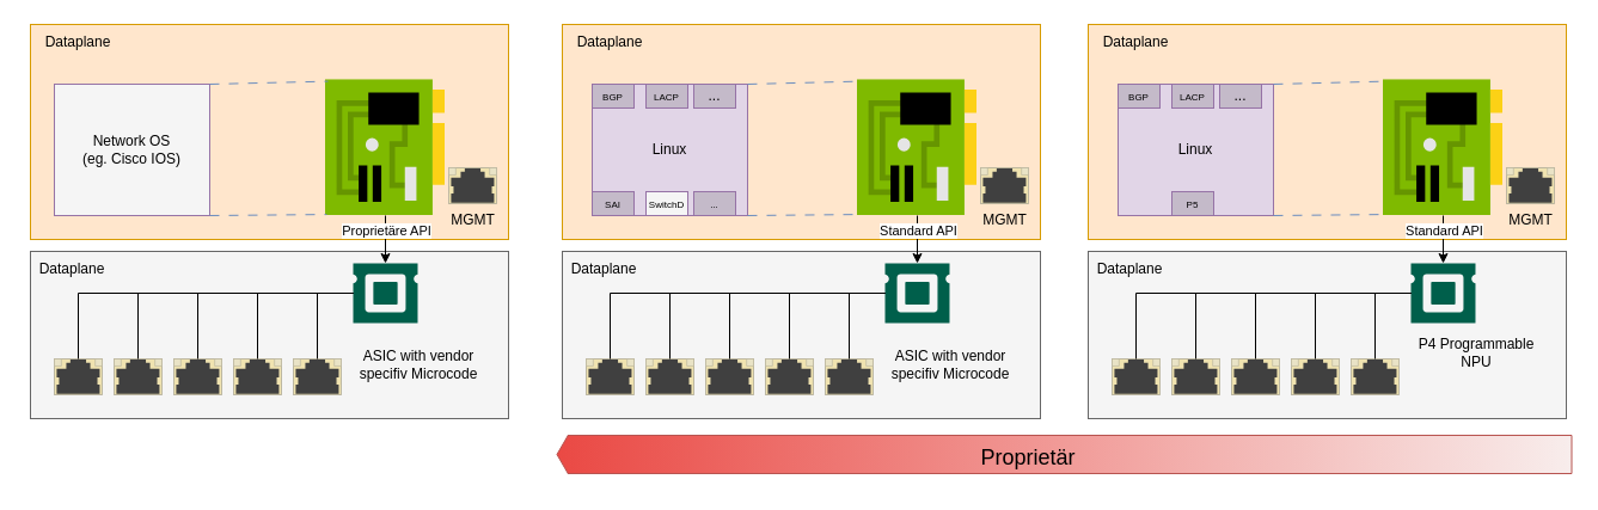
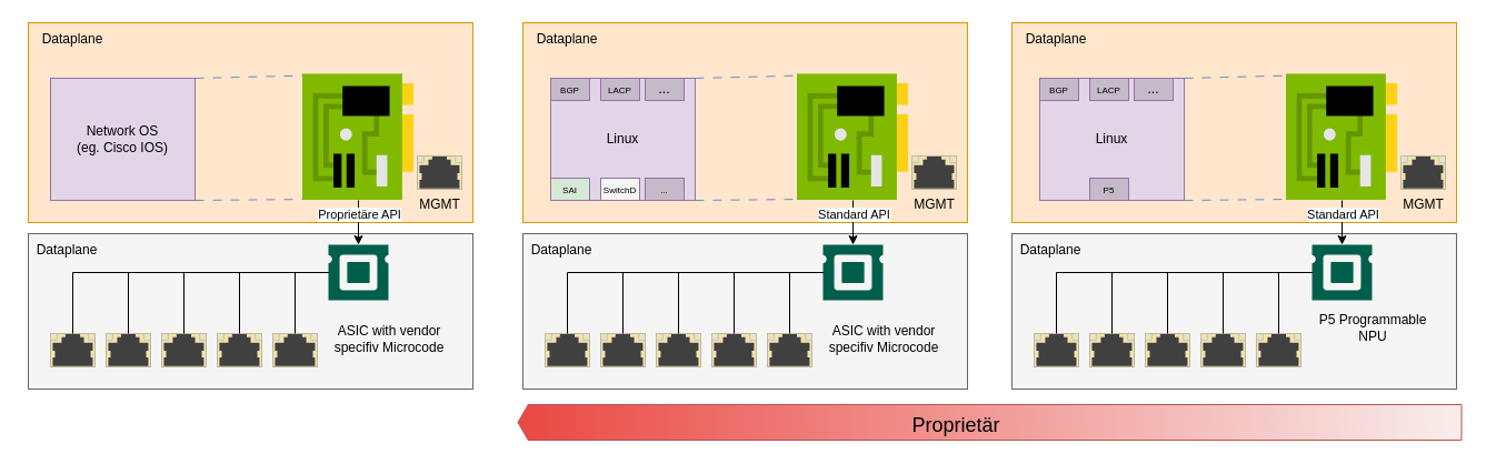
- <mxCell id="22" value="Network OS&lt;br&gt;(eg. Cisco IOS)" style="rounded=0;whiteSpace=wrap;html=1;fillColor=#f5f5f5;strokeColor=#9673a6;" vertex="1" parent="1"><mxGeometry x="45" y="70" width="130" height="110" as="geometry" /></mxCell>
+ <mxCell id="22" value="Network OS&lt;br&gt;(eg. Cisco IOS)" style="rounded=0;whiteSpace=wrap;html=1;fillColor=#e1d5e7;strokeColor=#9673a6;" vertex="1" parent="1"><mxGeometry x="45" y="70" width="130" height="110" as="geometry" /></mxCell>
- <mxCell id="53" value="&lt;font style=&quot;font-size: 8px;&quot;&gt;SAI&lt;/font&gt;" style="rounded=0;whiteSpace=wrap;html=1;fillColor=#C4BAC9;strokeColor=#9673a6;" vertex="1" parent="1"><mxGeometry x="495" y="160" width="35" height="20" as="geometry" /></mxCell>
+ <mxCell id="53" value="&lt;font style=&quot;font-size: 8px;&quot;&gt;SAI&lt;/font&gt;" style="rounded=0;whiteSpace=wrap;html=1;fillColor=#d5e8d4;strokeColor=#9673a6;" vertex="1" parent="1"><mxGeometry x="495" y="160" width="35" height="20" as="geometry" /></mxCell>
- <mxCell id="68" value="P4 Programmable NPU" style="text;html=1;strokeColor=none;fillColor=none;align=center;verticalAlign=middle;whiteSpace=wrap;rounded=0;" vertex="1" parent="1"><mxGeometry x="1180" y="280" width="110" height="30" as="geometry" /></mxCell>
+ <mxCell id="68" value="P5 Programmable NPU" style="text;html=1;strokeColor=none;fillColor=none;align=center;verticalAlign=middle;whiteSpace=wrap;rounded=0;" vertex="1" parent="1"><mxGeometry x="1180" y="280" width="110" height="30" as="geometry" /></mxCell>
